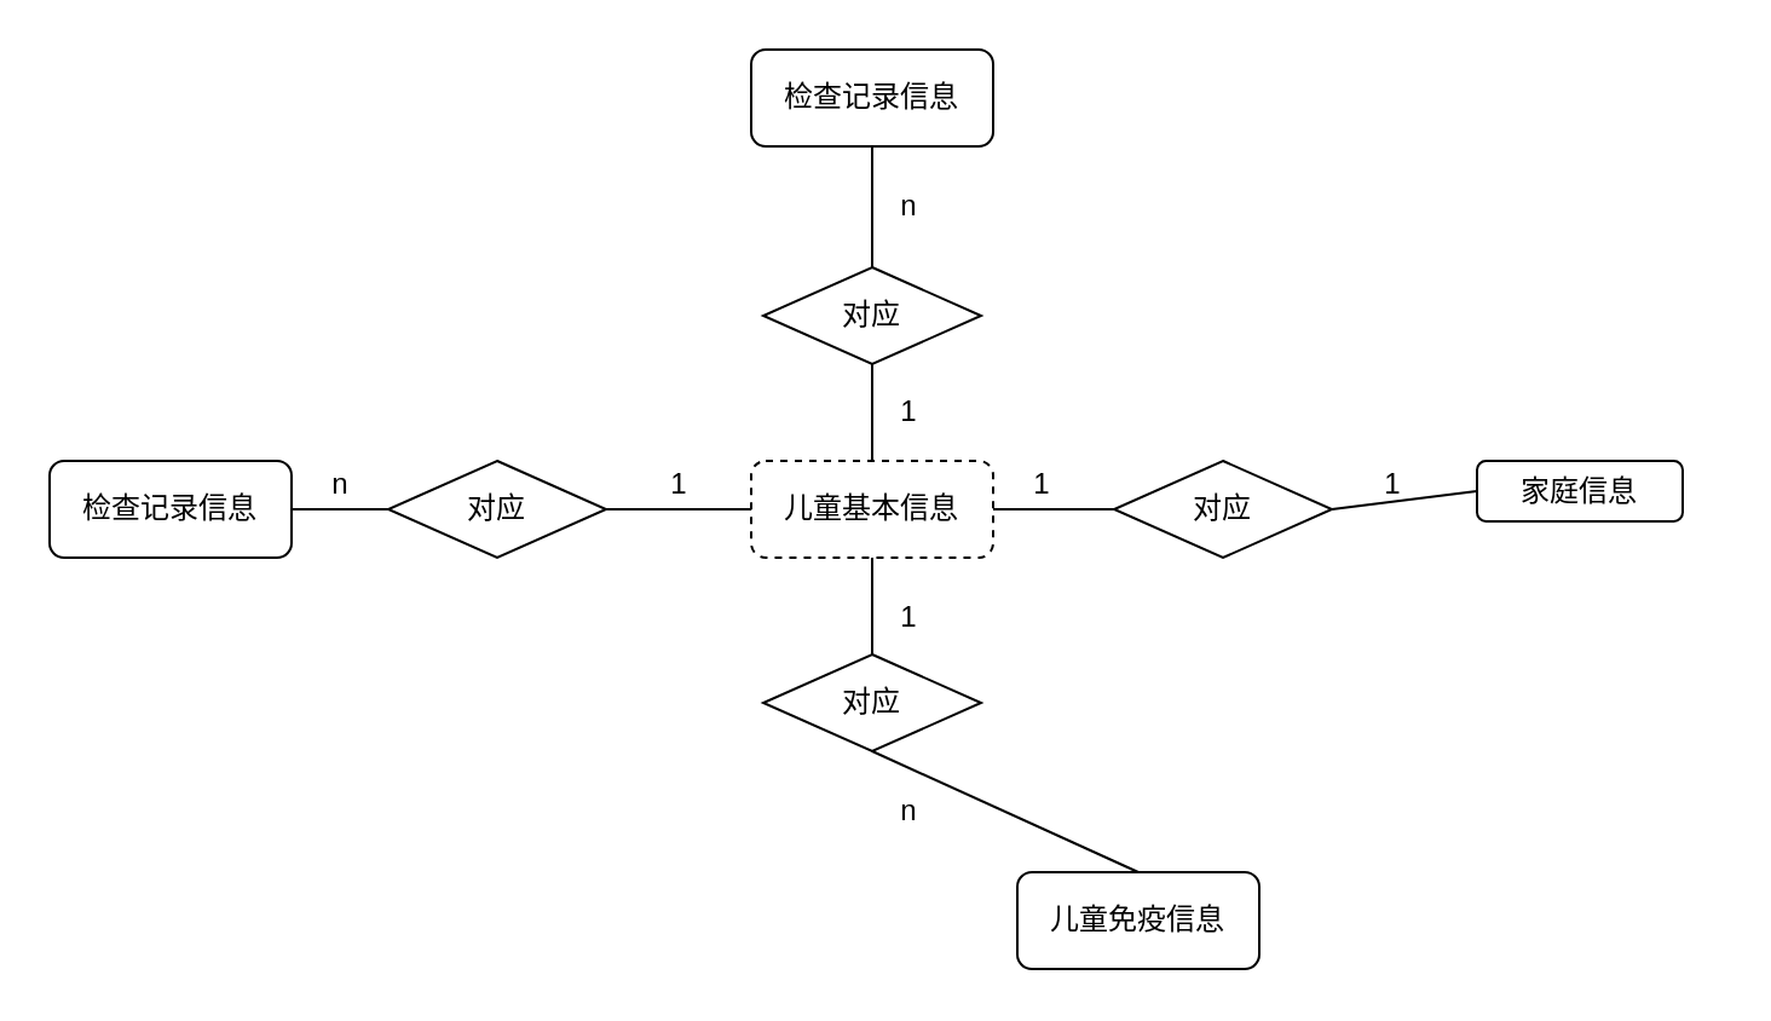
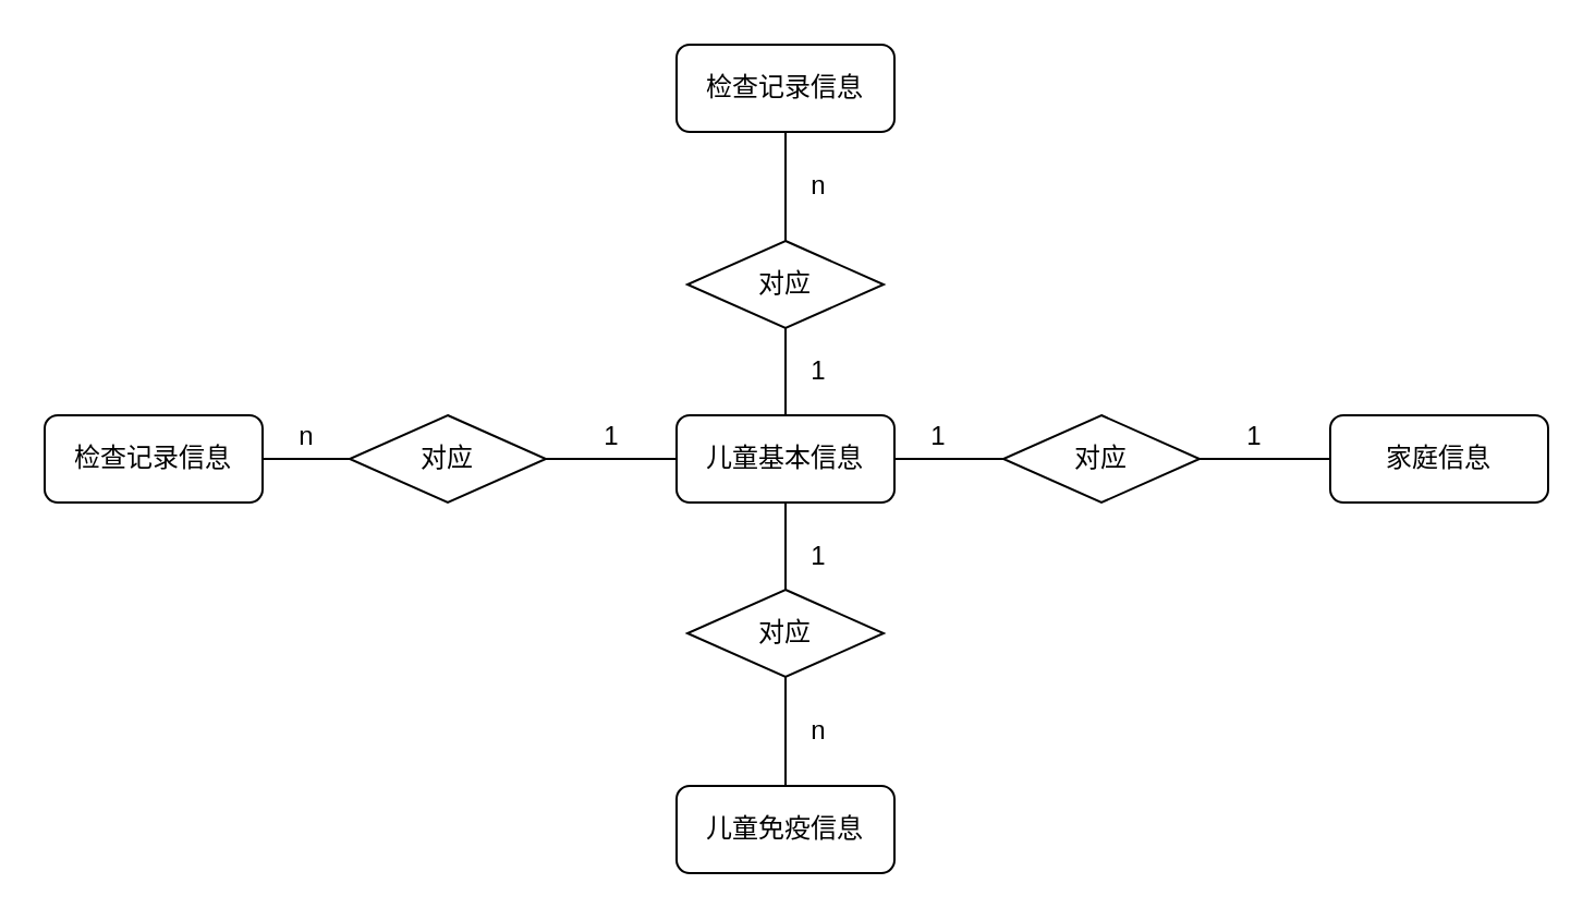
- <mxCell id="4" value="家庭信息" style="rounded=1;whiteSpace=wrap;html=1;" vertex="1" parent="1"><mxGeometry x="610" y="190" width="85" height="25" as="geometry" /></mxCell>
+ <mxCell id="4" value="家庭信息" style="rounded=1;whiteSpace=wrap;html=1;" vertex="1" parent="1"><mxGeometry x="610" y="190" width="100" height="40" as="geometry" /></mxCell>
- <mxCell id="2" value="儿童基本信息" style="rounded=1;whiteSpace=wrap;html=1;dashed=1;" vertex="1" parent="1"><mxGeometry x="310" y="190" width="100" height="40" as="geometry" /></mxCell>
+ <mxCell id="2" value="儿童基本信息" style="rounded=1;whiteSpace=wrap;html=1;" vertex="1" parent="1"><mxGeometry x="310" y="190" width="100" height="40" as="geometry" /></mxCell>
- <mxCell id="10" value="儿童免疫信息" style="rounded=1;whiteSpace=wrap;html=1;" vertex="1" parent="1"><mxGeometry x="420" y="360" width="100" height="40" as="geometry" /></mxCell>
+ <mxCell id="10" value="儿童免疫信息" style="rounded=1;whiteSpace=wrap;html=1;" vertex="1" parent="1"><mxGeometry x="310" y="360" width="100" height="40" as="geometry" /></mxCell>
